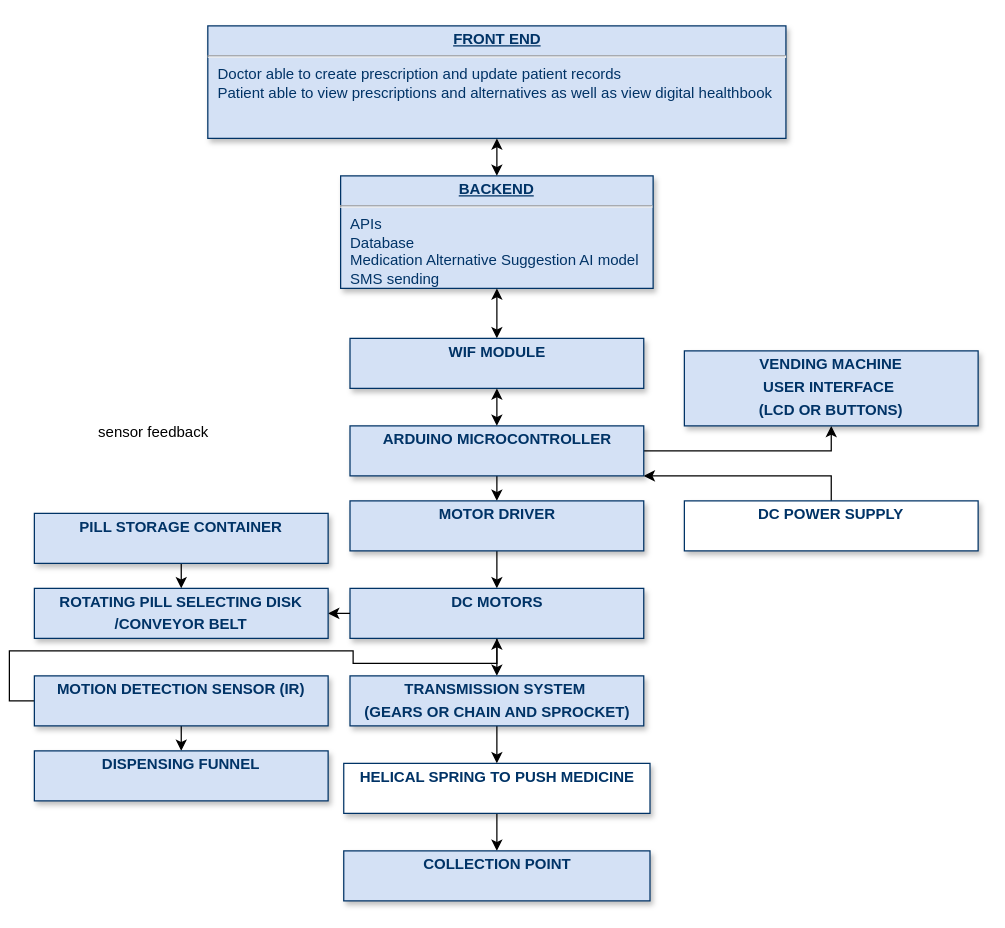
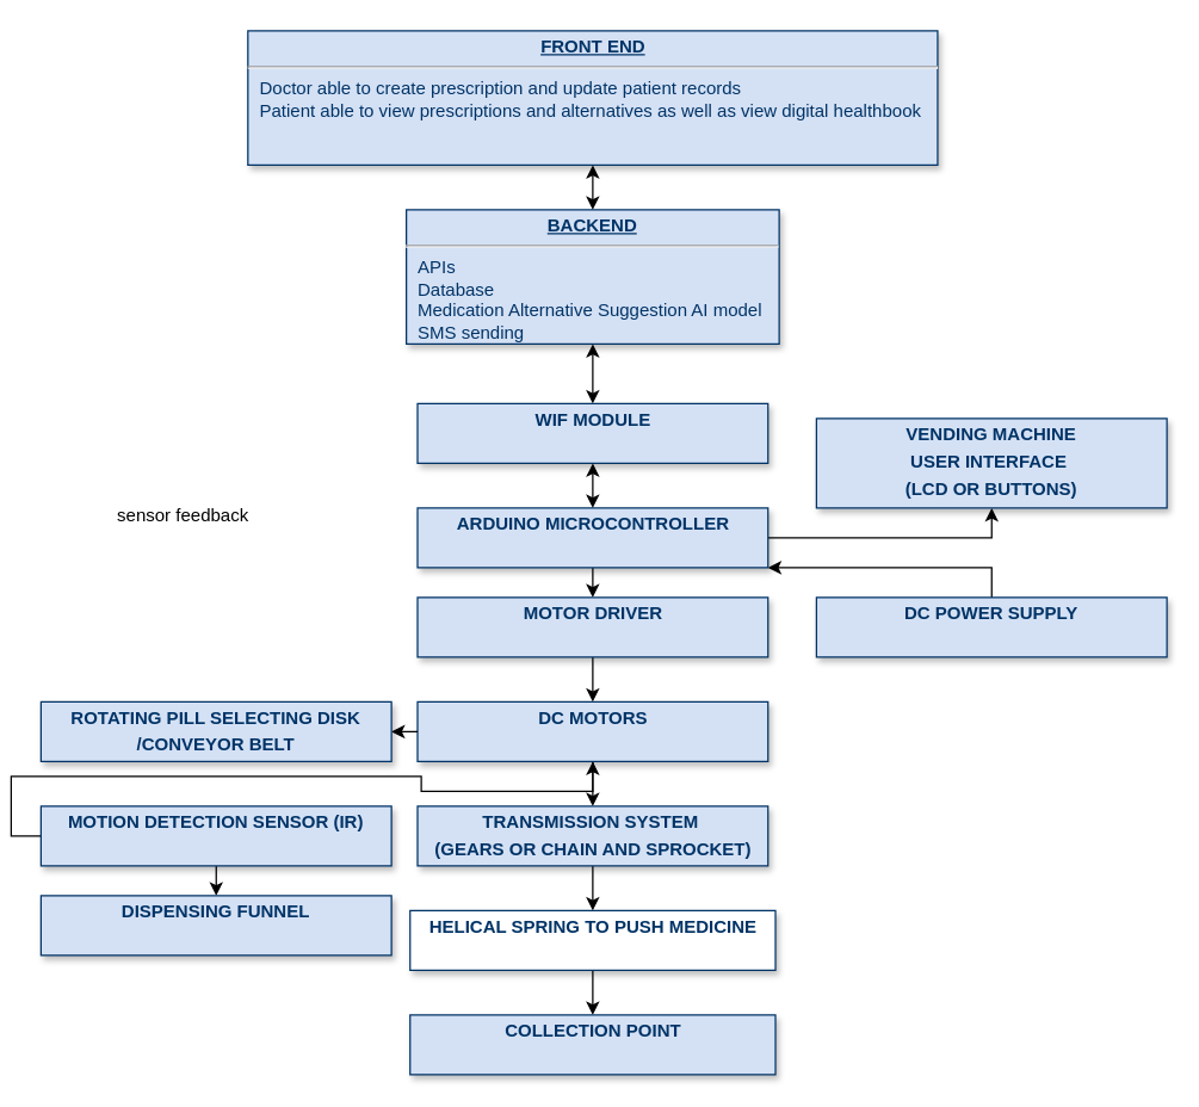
- <mxCell id="26" value="&lt;p style=&quot;margin: 4px 0px 0px; text-align: center;&quot;&gt;&lt;b&gt;DC POWER SUPPLY&lt;/b&gt;&lt;/p&gt;" style="verticalAlign=top;align=left;overflow=fill;fontSize=12;fontFamily=Helvetica;html=1;strokeColor=#003366;shadow=1;fillColor=#ffffff;fontColor=#003366;" vertex="1" parent="1"><mxGeometry x="540" y="400" width="235" height="40" as="geometry" /></mxCell>
+ <mxCell id="26" value="&lt;p style=&quot;margin: 4px 0px 0px; text-align: center;&quot;&gt;&lt;b&gt;DC POWER SUPPLY&lt;/b&gt;&lt;/p&gt;" style="verticalAlign=top;align=left;overflow=fill;fontSize=12;fontFamily=Helvetica;html=1;strokeColor=#003366;shadow=1;fillColor=#D4E1F5;fontColor=#003366" vertex="1" parent="1"><mxGeometry x="540" y="400" width="235" height="40" as="geometry" /></mxCell>
- <mxCell id="25" value="&lt;p style=&quot;margin: 4px 0px 0px; text-align: center;&quot;&gt;&lt;b&gt;PILL STORAGE CONTAINER&lt;/b&gt;&lt;/p&gt;" style="verticalAlign=top;align=left;overflow=fill;fontSize=12;fontFamily=Helvetica;html=1;strokeColor=#003366;shadow=1;fillColor=#D4E1F5;fontColor=#003366" vertex="1" parent="1"><mxGeometry x="20" y="410" width="235" height="40" as="geometry" /></mxCell>
- <mxCell id="24" style="edgeStyle=orthogonalEdgeStyle;rounded=0;orthogonalLoop=1;jettySize=auto;html=1;exitX=0.5;exitY=1;exitDx=0;exitDy=0;entryX=0.5;entryY=0;entryDx=0;entryDy=0;" edge="1" parent="1" source="25" target="19"><mxGeometry relative="1" as="geometry" /></mxCell>
